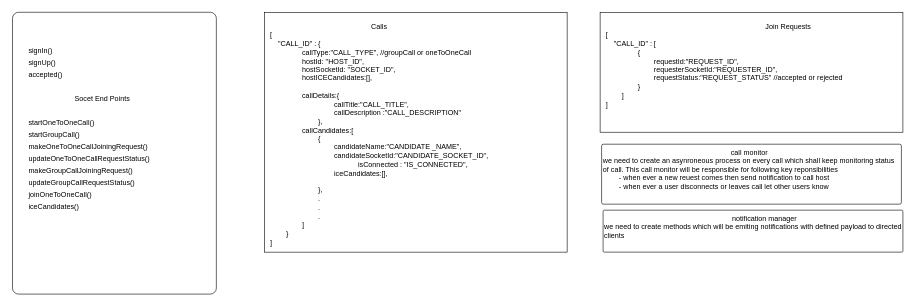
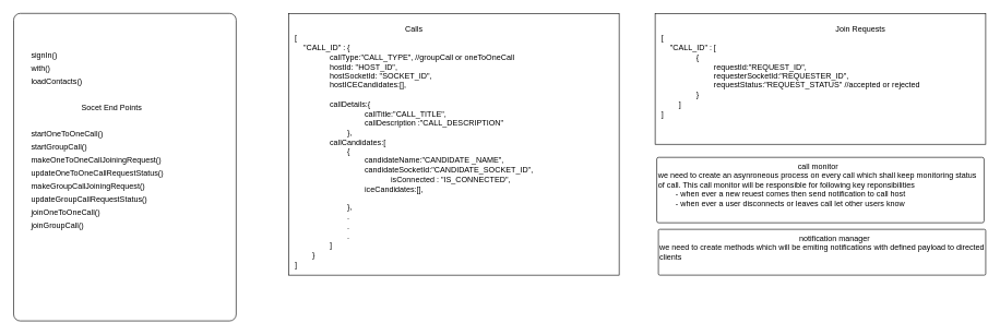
- <mxCell id="13" value="signUp()" style="text;html=1;strokeColor=none;fillColor=none;align=left;verticalAlign=middle;whiteSpace=wrap;rounded=0;" parent="1" vertex="1"><mxGeometry x="45" y="90" width="290" height="30" as="geometry" /></mxCell>
+ <mxCell id="13" value="with()" style="text;html=1;strokeColor=none;fillColor=none;align=left;verticalAlign=middle;whiteSpace=wrap;rounded=0;" parent="1" vertex="1"><mxGeometry x="45" y="90" width="290" height="30" as="geometry" /></mxCell>
- <mxCell id="14" value="accepted()" style="text;html=1;strokeColor=none;fillColor=none;align=left;verticalAlign=middle;whiteSpace=wrap;rounded=0;" parent="1" vertex="1"><mxGeometry x="45" y="110" width="290" height="30" as="geometry" /></mxCell>
+ <mxCell id="14" value="loadContacts()" style="text;html=1;strokeColor=none;fillColor=none;align=left;verticalAlign=middle;whiteSpace=wrap;rounded=0;" parent="1" vertex="1"><mxGeometry x="45" y="110" width="290" height="30" as="geometry" /></mxCell>
- <mxCell id="11" value="iceCandidates()" style="text;html=1;strokeColor=none;fillColor=none;align=left;verticalAlign=middle;whiteSpace=wrap;rounded=0;" parent="1" vertex="1"><mxGeometry x="45" y="330" width="290" height="30" as="geometry" /></mxCell>
+ <mxCell id="11" value="joinGroupCall()" style="text;html=1;strokeColor=none;fillColor=none;align=left;verticalAlign=middle;whiteSpace=wrap;rounded=0;" parent="1" vertex="1"><mxGeometry x="45" y="330" width="290" height="30" as="geometry" /></mxCell>
